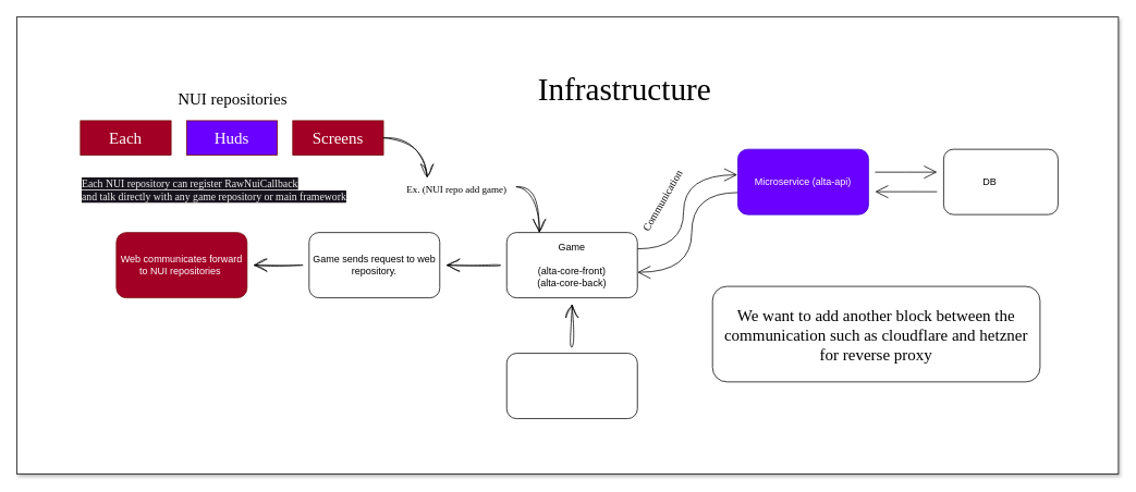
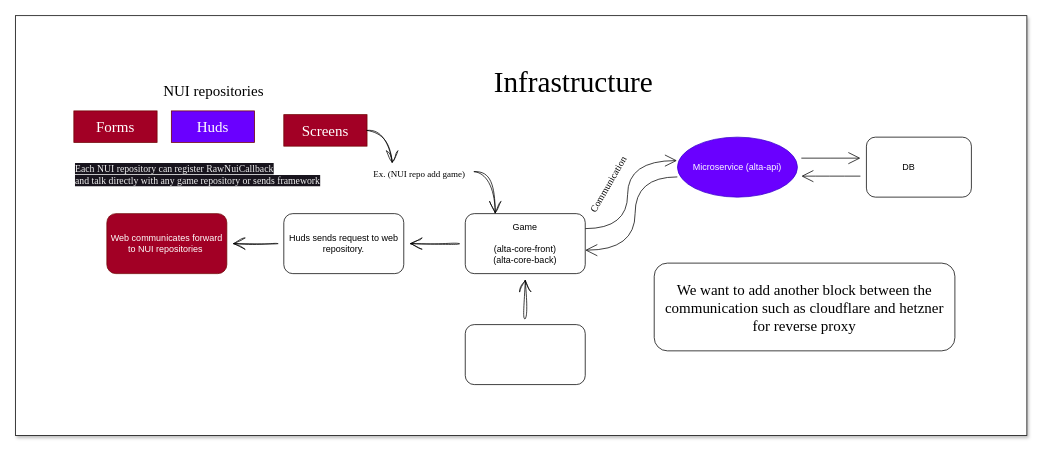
- <mxCell id="24" value="Each" style="rounded=0;whiteSpace=wrap;html=1;hachureGap=4;fontFamily=Architects Daughter;fontSource=https%3A%2F%2Ffonts.googleapis.com%2Fcss%3Ffamily%3DArchitects%2BDaughter;fontSize=20;fillColor=#a20025;fontColor=#ffffff;strokeColor=#6F0000;" parent="1" vertex="1"><mxGeometry x="98" y="147" width="111" height="42" as="geometry" /></mxCell>
+ <mxCell id="24" value="Forms" style="rounded=0;whiteSpace=wrap;html=1;hachureGap=4;fontFamily=Architects Daughter;fontSource=https%3A%2F%2Ffonts.googleapis.com%2Fcss%3Ffamily%3DArchitects%2BDaughter;fontSize=20;fillColor=#a20025;fontColor=#ffffff;strokeColor=#6F0000;" parent="1" vertex="1"><mxGeometry x="98" y="147" width="111" height="42" as="geometry" /></mxCell>
- <mxCell id="22" value="Screens" style="rounded=0;whiteSpace=wrap;html=1;hachureGap=4;fontFamily=Architects Daughter;fontSource=https%3A%2F%2Ffonts.googleapis.com%2Fcss%3Ffamily%3DArchitects%2BDaughter;fontSize=20;fillColor=#a20025;fontColor=#ffffff;strokeColor=#6F0000;" parent="1" vertex="1"><mxGeometry x="358" y="147" width="111" height="42" as="geometry" /></mxCell>
+ <mxCell id="22" value="Screens" style="rounded=0;whiteSpace=wrap;html=1;hachureGap=4;fontFamily=Architects Daughter;fontSource=https%3A%2F%2Ffonts.googleapis.com%2Fcss%3Ffamily%3DArchitects%2BDaughter;fontSize=20;fillColor=#a20025;fontColor=#ffffff;strokeColor=#6F0000;" parent="1" vertex="1"><mxGeometry x="378" y="152" width="111" height="42" as="geometry" /></mxCell>
- <mxCell id="10" value="Microservice (alta-api)" style="rounded=1;whiteSpace=wrap;html=1;labelBackgroundColor=none;fontStyle=0;fillColor=#6a00ff;fontColor=#ffffff;strokeColor=#3700CC;" parent="1" vertex="1"><mxGeometry x="903" y="182" width="160" height="80" as="geometry" /></mxCell>
+ <mxCell id="10" value="Microservice (alta-api)" style="ellipse;whiteSpace=wrap;html=1;labelBackgroundColor=none;fontStyle=0;fillColor=#6a00ff;fontColor=#ffffff;strokeColor=#3700CC;" parent="1" vertex="1"><mxGeometry x="903" y="182" width="160" height="80" as="geometry" /></mxCell>
- <mxCell id="26" value="&lt;span style=&quot;color: rgb(240, 240, 240); font-family: &amp;quot;Architects Daughter&amp;quot;; font-size: 13px; font-style: normal; font-variant-ligatures: normal; font-variant-caps: normal; font-weight: 400; letter-spacing: normal; orphans: 2; text-align: center; text-indent: 0px; text-transform: none; widows: 2; word-spacing: 0px; -webkit-text-stroke-width: 0px; background-color: rgb(24, 20, 29); text-decoration-thickness: initial; text-decoration-style: initial; text-decoration-color: initial; float: none; display: inline !important;&quot;&gt;Each NUI repository can register RawNuiCallback&lt;/span&gt;&lt;br style=&quot;border-color: rgb(0, 0, 0); color: rgb(240, 240, 240); font-family: &amp;quot;Architects Daughter&amp;quot;; font-size: 13px; font-style: normal; font-variant-ligatures: normal; font-variant-caps: normal; font-weight: 400; letter-spacing: normal; orphans: 2; text-align: center; text-indent: 0px; text-transform: none; widows: 2; word-spacing: 0px; -webkit-text-stroke-width: 0px; background-color: rgb(24, 20, 29); text-decoration-thickness: initial; text-decoration-style: initial; text-decoration-color: initial;&quot;&gt;&lt;span style=&quot;color: rgb(240, 240, 240); font-family: &amp;quot;Architects Daughter&amp;quot;; font-size: 13px; font-style: normal; font-variant-ligatures: normal; font-variant-caps: normal; font-weight: 400; letter-spacing: normal; orphans: 2; text-align: center; text-indent: 0px; text-transform: none; widows: 2; word-spacing: 0px; -webkit-text-stroke-width: 0px; background-color: rgb(24, 20, 29); text-decoration-thickness: initial; text-decoration-style: initial; text-decoration-color: initial; float: none; display: inline !important;&quot;&gt;and talk directly with any game repository or main framework&lt;/span&gt;" style="text;whiteSpace=wrap;html=1;fontSize=13;fontFamily=Architects Daughter;" parent="1" vertex="1"><mxGeometry x="98" y="210" width="416" height="42" as="geometry" /></mxCell>
+ <mxCell id="26" value="&lt;span style=&quot;color: rgb(240, 240, 240); font-family: &amp;quot;Architects Daughter&amp;quot;; font-size: 13px; font-style: normal; font-variant-ligatures: normal; font-variant-caps: normal; font-weight: 400; letter-spacing: normal; orphans: 2; text-align: center; text-indent: 0px; text-transform: none; widows: 2; word-spacing: 0px; -webkit-text-stroke-width: 0px; background-color: rgb(24, 20, 29); text-decoration-thickness: initial; text-decoration-style: initial; text-decoration-color: initial; float: none; display: inline !important;&quot;&gt;Each NUI repository can register RawNuiCallback&lt;/span&gt;&lt;br style=&quot;border-color: rgb(0, 0, 0); color: rgb(240, 240, 240); font-family: &amp;quot;Architects Daughter&amp;quot;; font-size: 13px; font-style: normal; font-variant-ligatures: normal; font-variant-caps: normal; font-weight: 400; letter-spacing: normal; orphans: 2; text-align: center; text-indent: 0px; text-transform: none; widows: 2; word-spacing: 0px; -webkit-text-stroke-width: 0px; background-color: rgb(24, 20, 29); text-decoration-thickness: initial; text-decoration-style: initial; text-decoration-color: initial;&quot;&gt;&lt;span style=&quot;color: rgb(240, 240, 240); font-family: &amp;quot;Architects Daughter&amp;quot;; font-size: 13px; font-style: normal; font-variant-ligatures: normal; font-variant-caps: normal; font-weight: 400; letter-spacing: normal; orphans: 2; text-align: center; text-indent: 0px; text-transform: none; widows: 2; word-spacing: 0px; -webkit-text-stroke-width: 0px; background-color: rgb(24, 20, 29); text-decoration-thickness: initial; text-decoration-style: initial; text-decoration-color: initial; float: none; display: inline !important;&quot;&gt;and talk directly with any game repository or sends framework&lt;/span&gt;" style="text;whiteSpace=wrap;html=1;fontSize=13;fontFamily=Architects Daughter;" parent="1" vertex="1"><mxGeometry x="98" y="210" width="416" height="42" as="geometry" /></mxCell>
- <mxCell id="19" value="Game sends request to web repository." style="rounded=1;whiteSpace=wrap;html=1;labelBackgroundColor=none;fontStyle=0;" parent="1" vertex="1"><mxGeometry x="378" y="284" width="160" height="80" as="geometry" /></mxCell>
+ <mxCell id="19" value="Huds sends request to web repository." style="rounded=1;whiteSpace=wrap;html=1;labelBackgroundColor=none;fontStyle=0;" parent="1" vertex="1"><mxGeometry x="378" y="284" width="160" height="80" as="geometry" /></mxCell>
